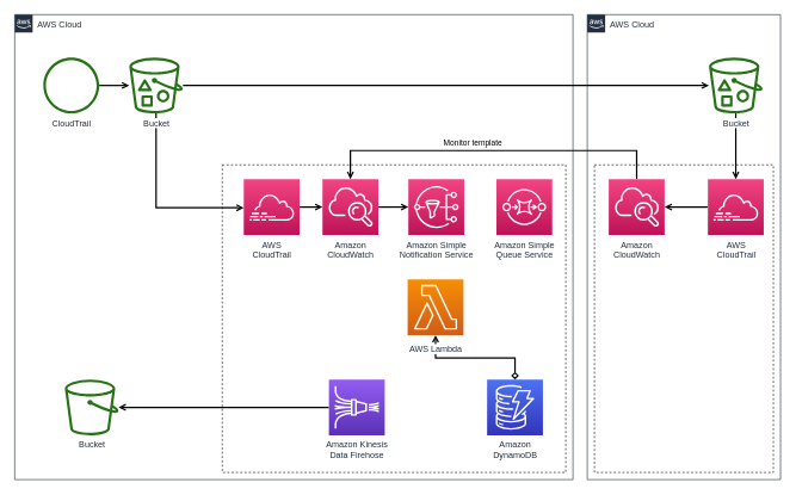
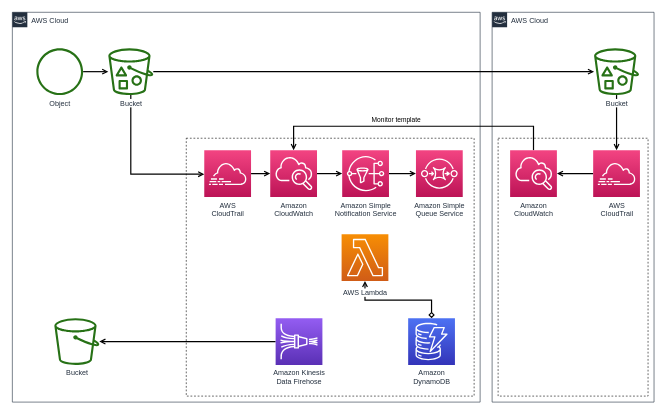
- <mxCell id="16" value="CloudTrail" style="outlineConnect=0;fontColor=#232F3E;gradientColor=none;fillColor=#277116;strokeColor=none;dashed=0;verticalLabelPosition=bottom;verticalAlign=top;align=center;html=1;fontSize=12;fontStyle=0;aspect=fixed;pointerEvents=1;shape=mxgraph.aws4.object;labelBackgroundColor=#ffffff;" parent="1" vertex="1"><mxGeometry x="60" y="80" width="78" height="78" as="geometry" /></mxCell>
+ <mxCell id="16" value="Object" style="outlineConnect=0;fontColor=#232F3E;gradientColor=none;fillColor=#277116;strokeColor=none;dashed=0;verticalLabelPosition=bottom;verticalAlign=top;align=center;html=1;fontSize=12;fontStyle=0;aspect=fixed;pointerEvents=1;shape=mxgraph.aws4.object;labelBackgroundColor=#ffffff;" parent="1" vertex="1"><mxGeometry x="60" y="80" width="78" height="78" as="geometry" /></mxCell>
+ <mxCell id="11" value="" style="edgeStyle=orthogonalEdgeStyle;rounded=0;orthogonalLoop=1;jettySize=auto;html=1;endArrow=open;endFill=0;strokeWidth=2;" parent="1" source="21" target="22" edge="1"><mxGeometry relative="1" as="geometry" /></mxCell>
